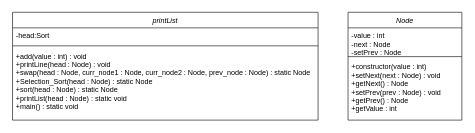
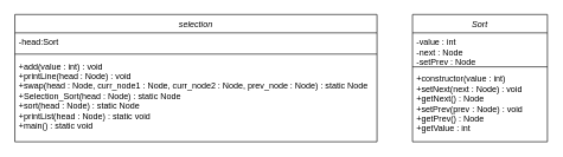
- <mxCell id="2" value="printList" style="swimlane;fontStyle=2;align=center;verticalAlign=top;childLayout=stackLayout;horizontal=1;startSize=26;horizontalStack=0;resizeParent=1;resizeLast=0;collapsible=1;marginBottom=0;rounded=0;shadow=0;strokeWidth=1;" parent="1" vertex="1"><mxGeometry x="20" y="20" width="510" height="180" as="geometry"><mxRectangle x="230" y="140" width="160" height="26" as="alternateBounds" /></mxGeometry></mxCell>
+ <mxCell id="2" value="selection" style="swimlane;fontStyle=2;align=center;verticalAlign=top;childLayout=stackLayout;horizontal=1;startSize=26;horizontalStack=0;resizeParent=1;resizeLast=0;collapsible=1;marginBottom=0;rounded=0;shadow=0;strokeWidth=1;" parent="1" vertex="1"><mxGeometry x="20" y="20" width="510" height="180" as="geometry"><mxRectangle x="230" y="140" width="160" height="26" as="alternateBounds" /></mxGeometry></mxCell>
- <mxCell id="6" value="Node" style="swimlane;fontStyle=2;align=center;verticalAlign=top;childLayout=stackLayout;horizontal=1;startSize=26;horizontalStack=0;resizeParent=1;resizeLast=0;collapsible=1;marginBottom=0;rounded=0;shadow=0;strokeWidth=1;" parent="1" vertex="1"><mxGeometry x="580" y="20" width="190" height="180" as="geometry"><mxRectangle x="230" y="140" width="160" height="26" as="alternateBounds" /></mxGeometry></mxCell>
+ <mxCell id="6" value="Sort" style="swimlane;fontStyle=2;align=center;verticalAlign=top;childLayout=stackLayout;horizontal=1;startSize=26;horizontalStack=0;resizeParent=1;resizeLast=0;collapsible=1;marginBottom=0;rounded=0;shadow=0;strokeWidth=1;" parent="1" vertex="1"><mxGeometry x="580" y="20" width="190" height="180" as="geometry"><mxRectangle x="230" y="140" width="160" height="26" as="alternateBounds" /></mxGeometry></mxCell>
